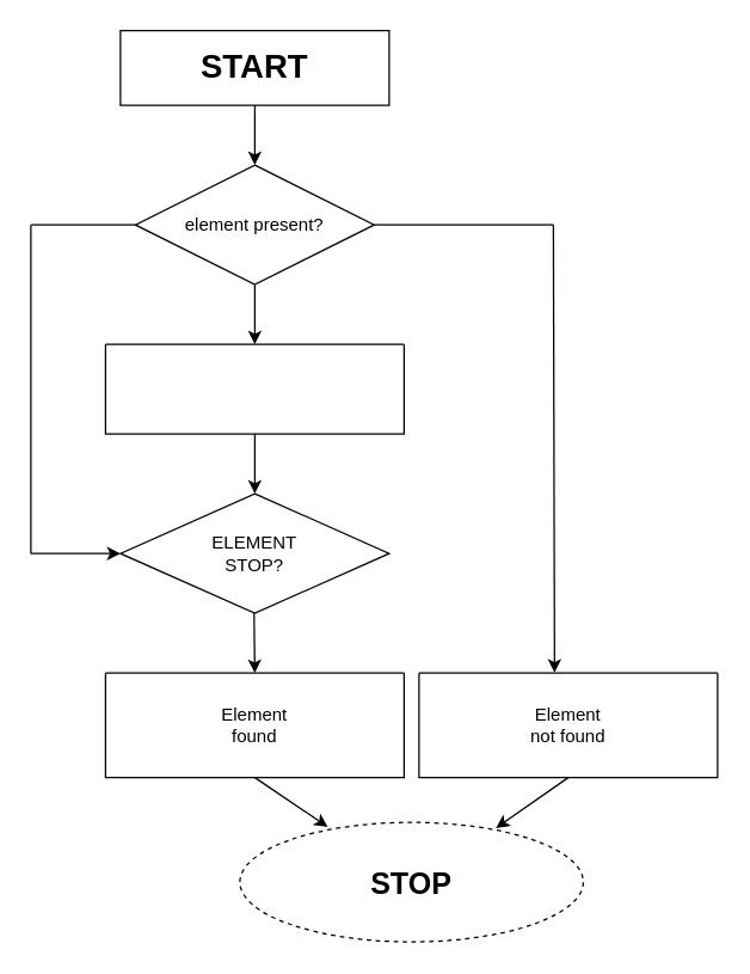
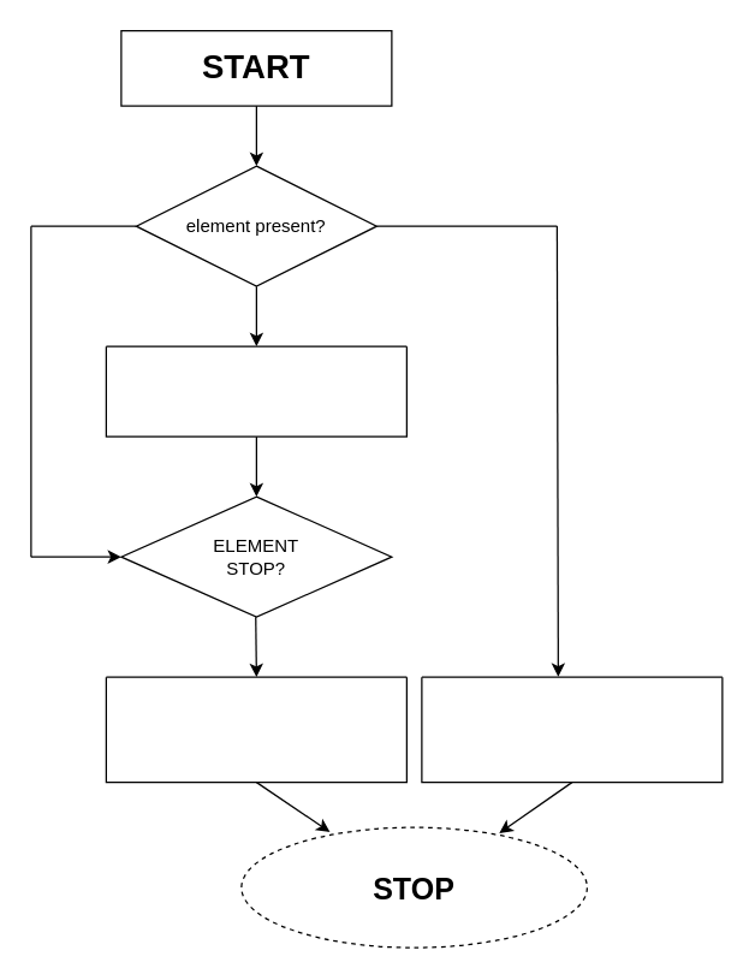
- <mxCell id="12" value="Element found" style="text;html=1;align=center;verticalAlign=middle;whiteSpace=wrap;rounded=0;" vertex="1" parent="10"><mxGeometry x="70" y="20" width="60" height="30" as="geometry" /></mxCell>
- <mxCell id="15" value="Element not found" style="text;html=1;align=center;verticalAlign=middle;whiteSpace=wrap;rounded=0;" vertex="1" parent="13"><mxGeometry x="70" y="20" width="60" height="30" as="geometry" /></mxCell>
